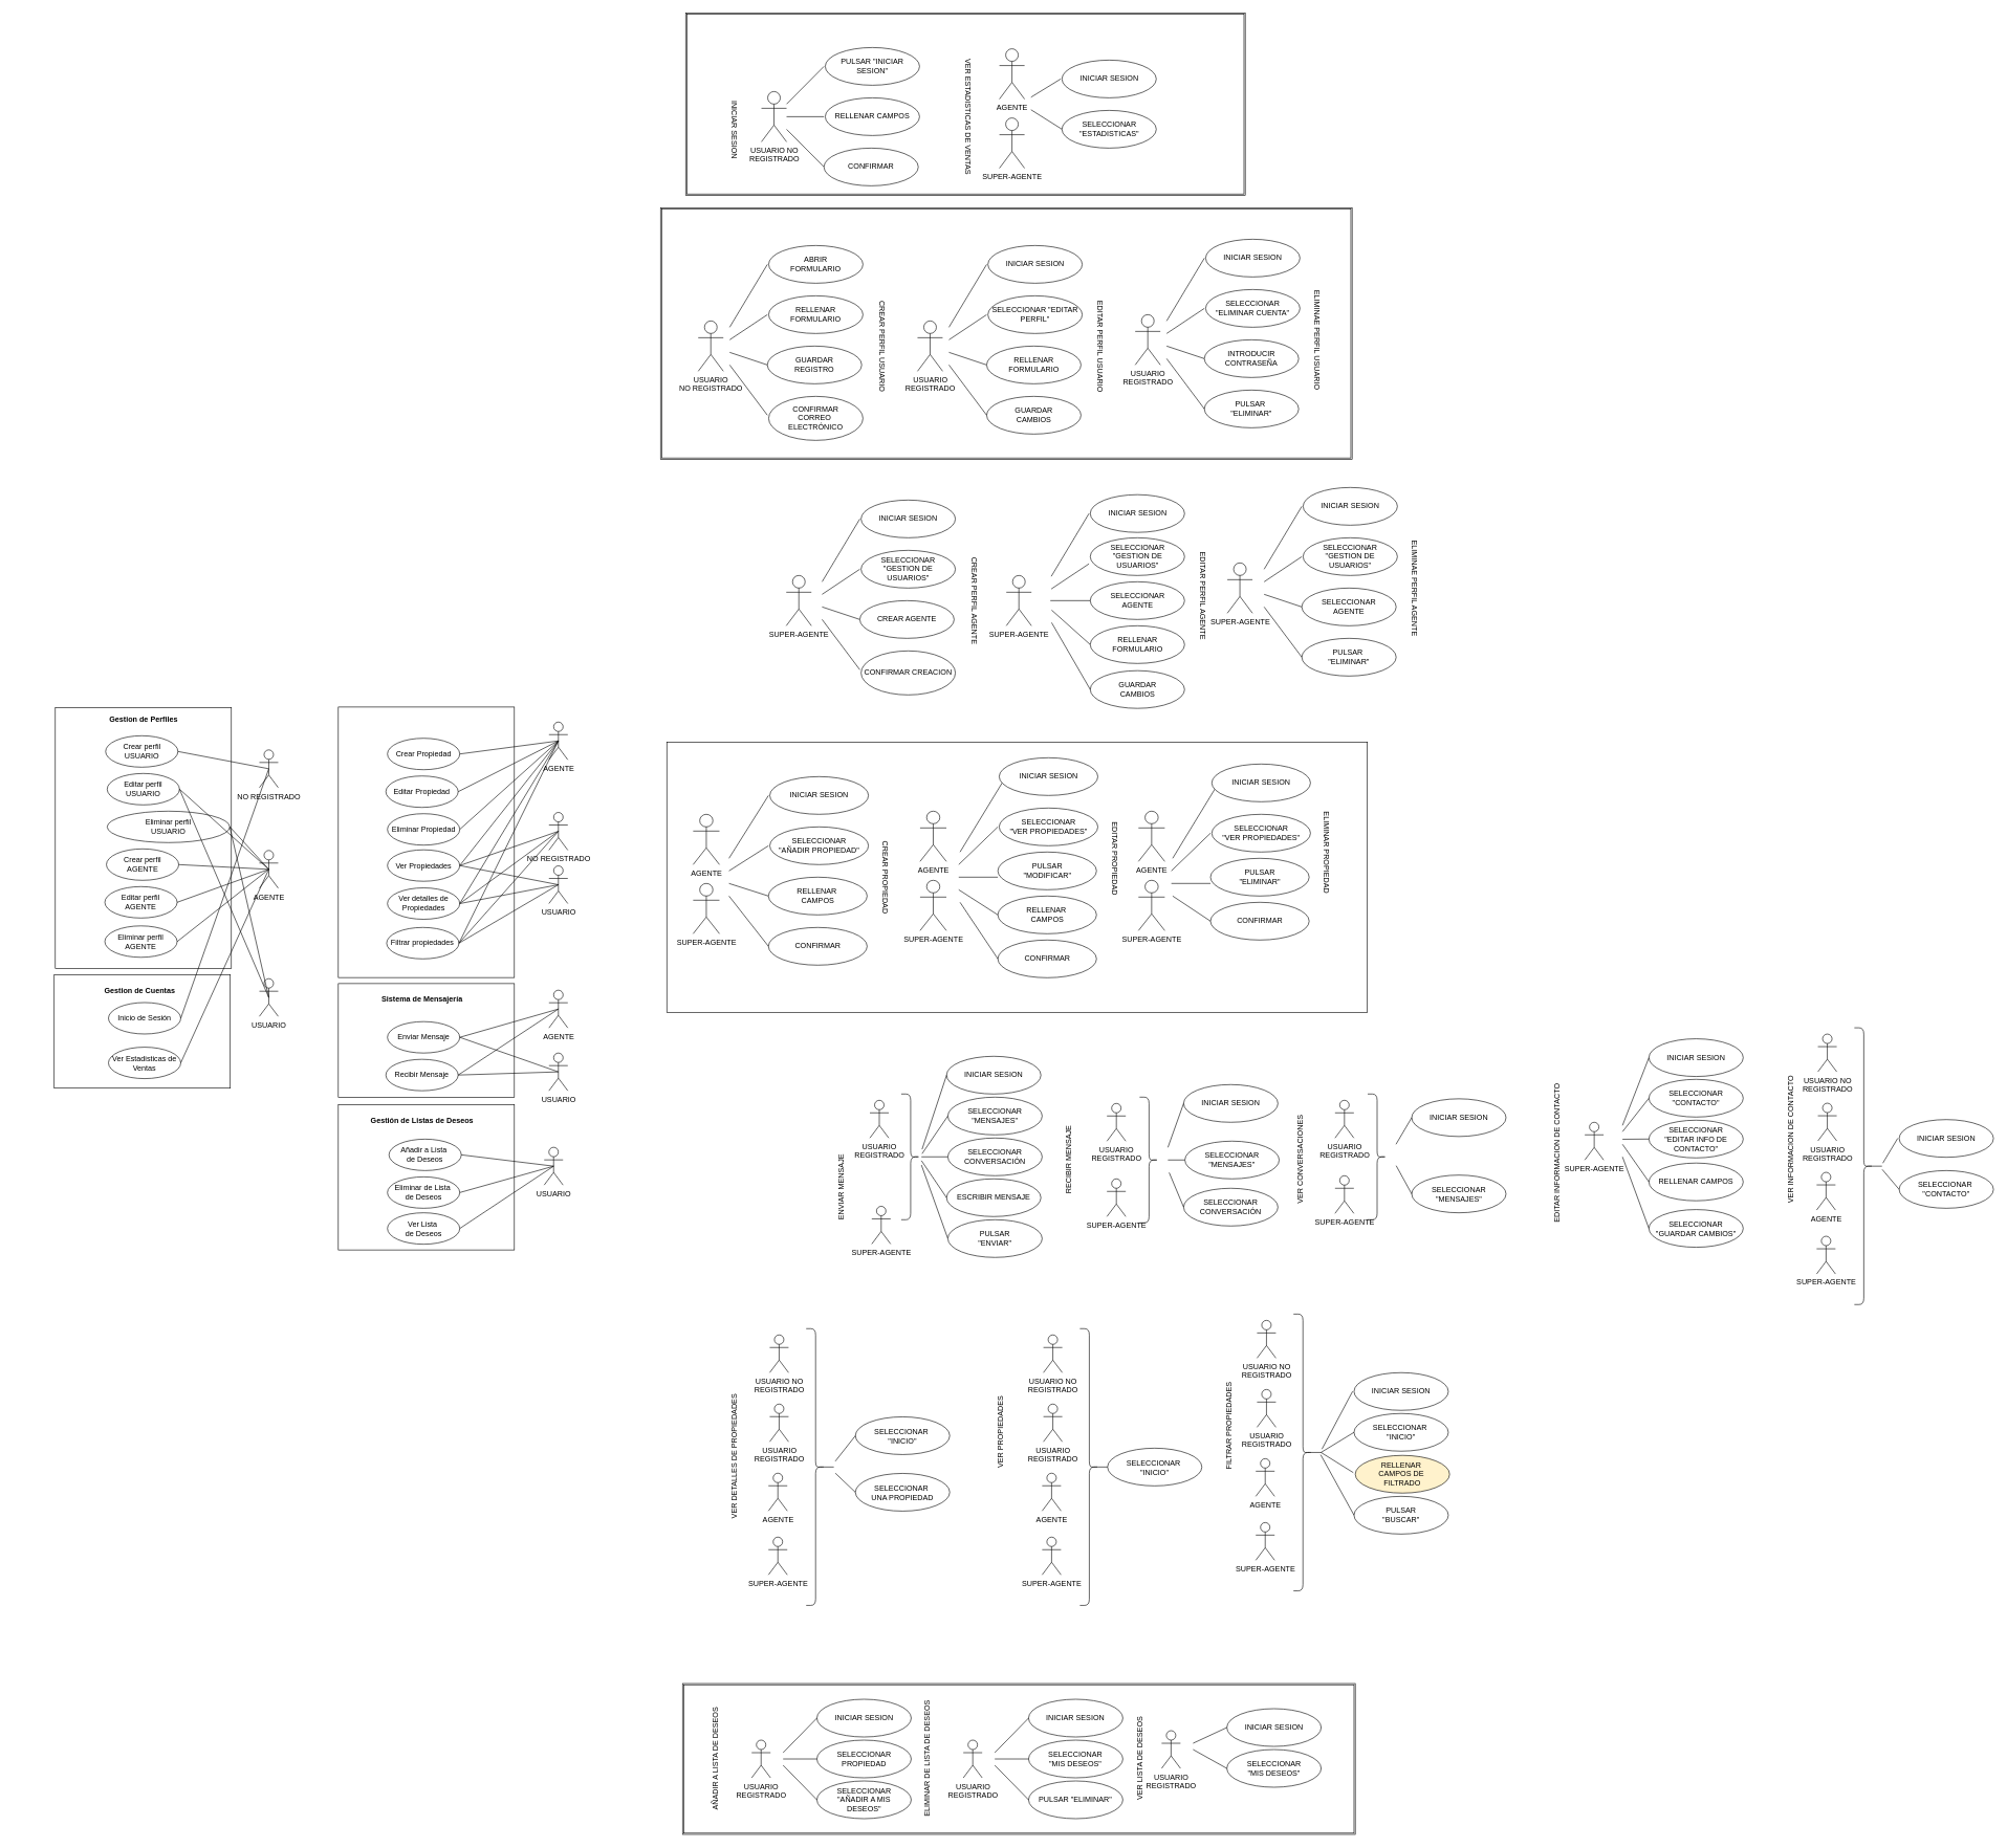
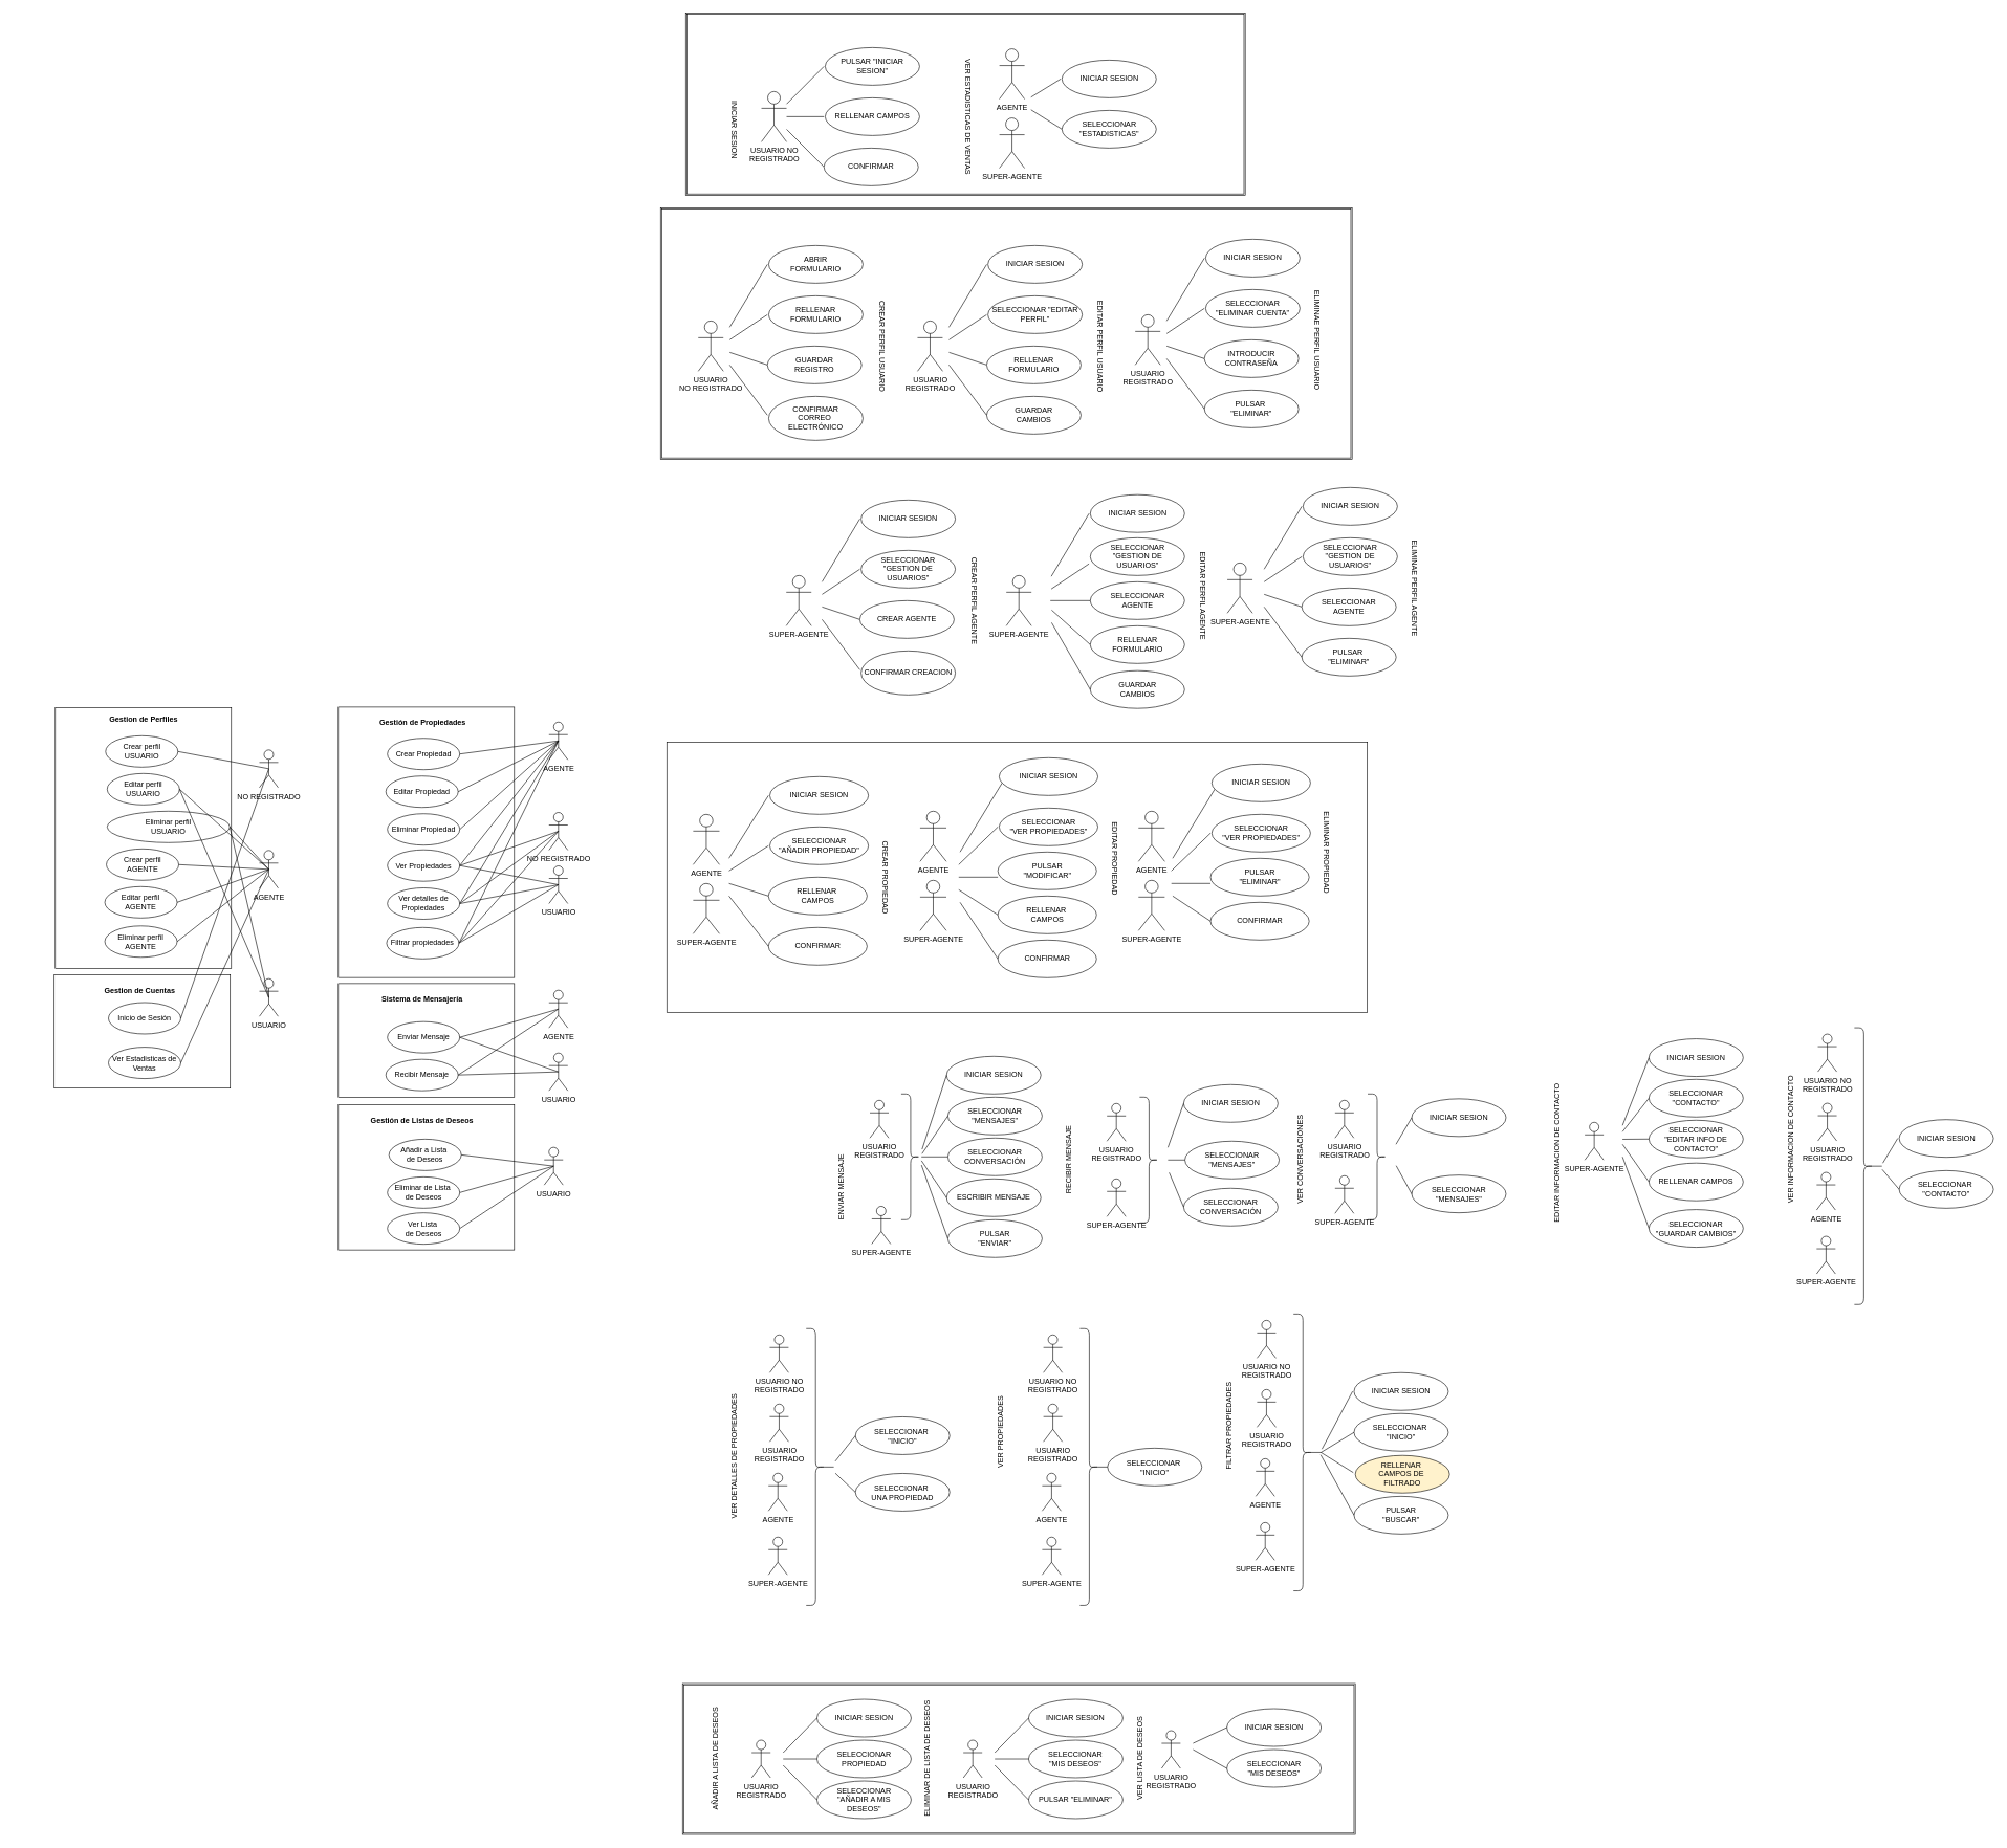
+ <mxCell id="105" value="&lt;b&gt;Gestión de Propiedades&lt;/b&gt;" style="text;html=1;strokeColor=none;fillColor=none;align=center;verticalAlign=middle;whiteSpace=wrap;rounded=0;" parent="100" vertex="1"><mxGeometry x="24.96" width="230" height="50" as="geometry" /></mxCell>
